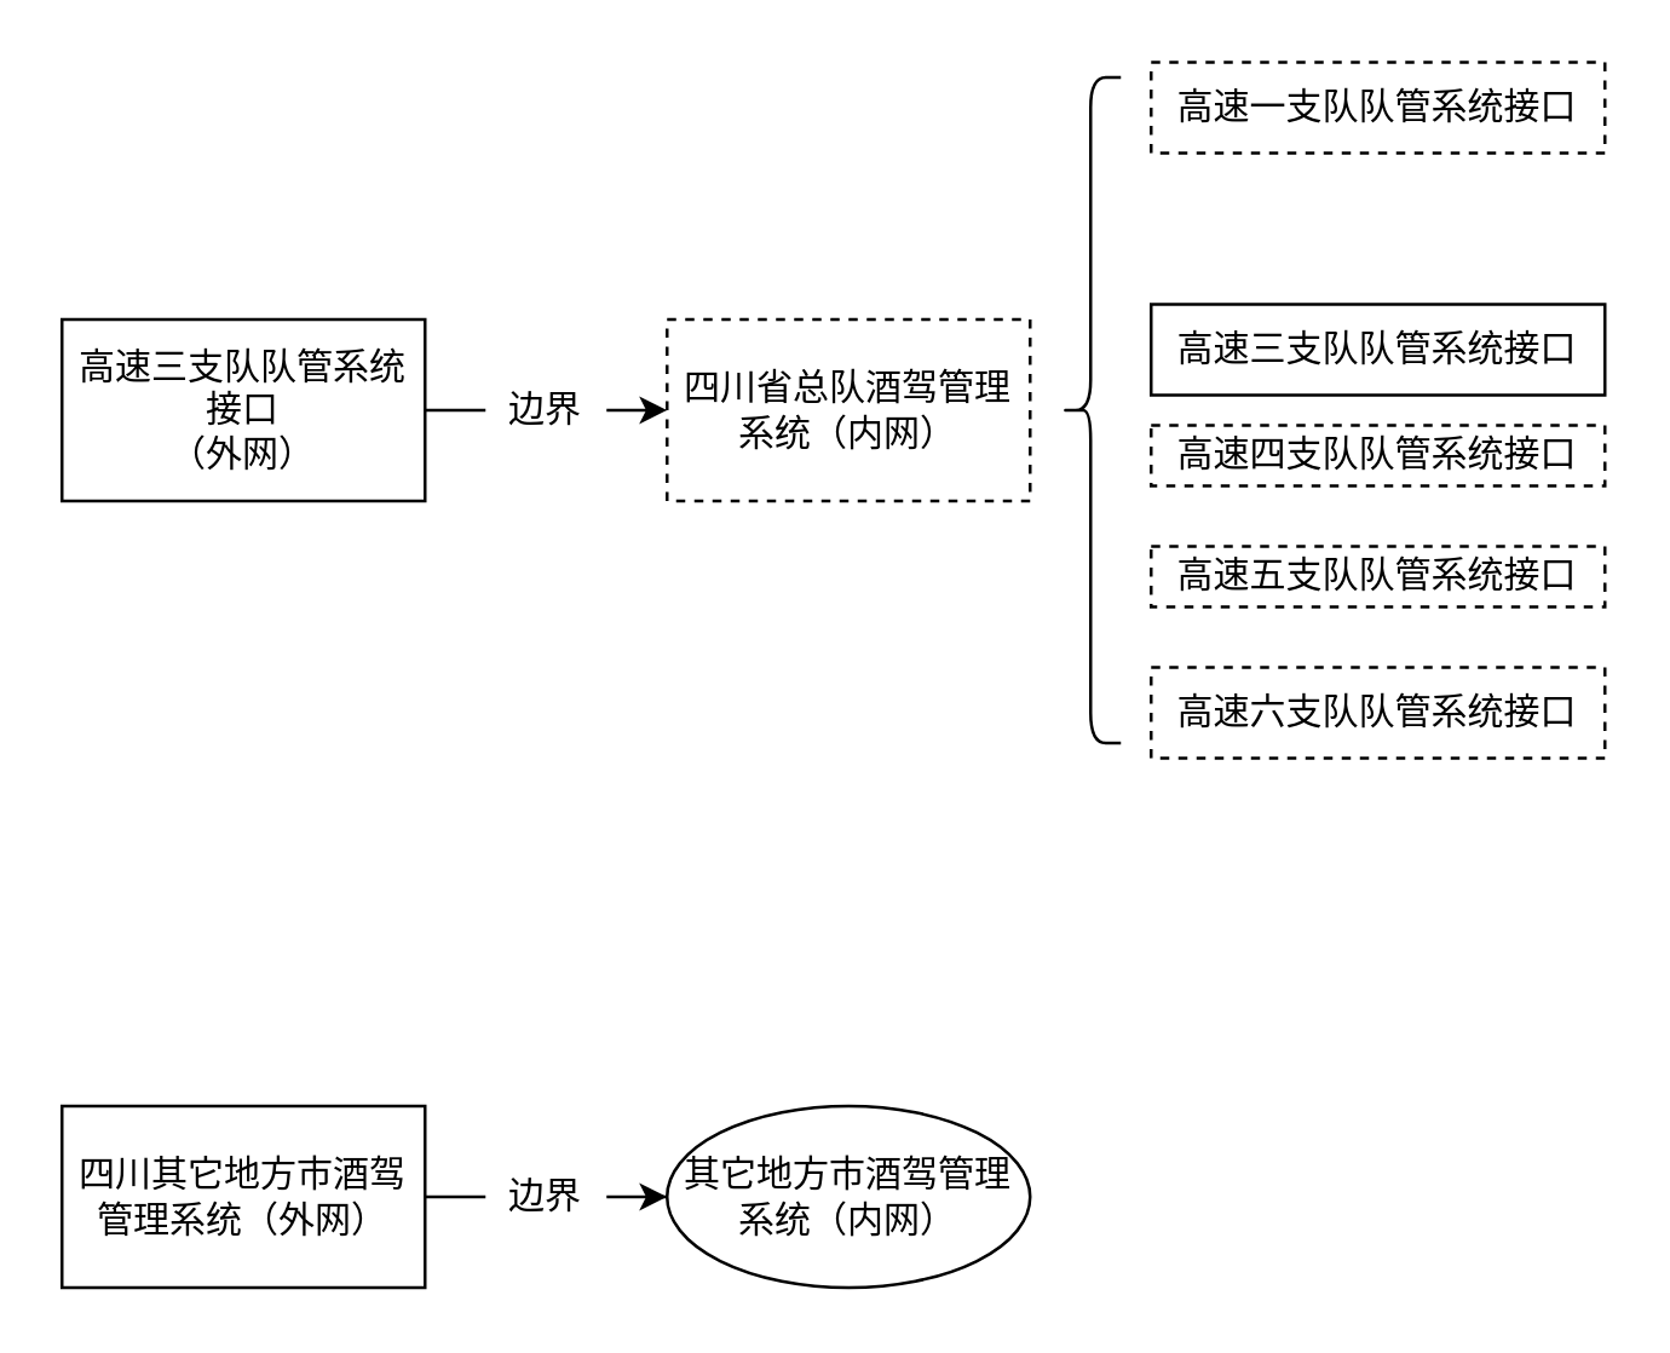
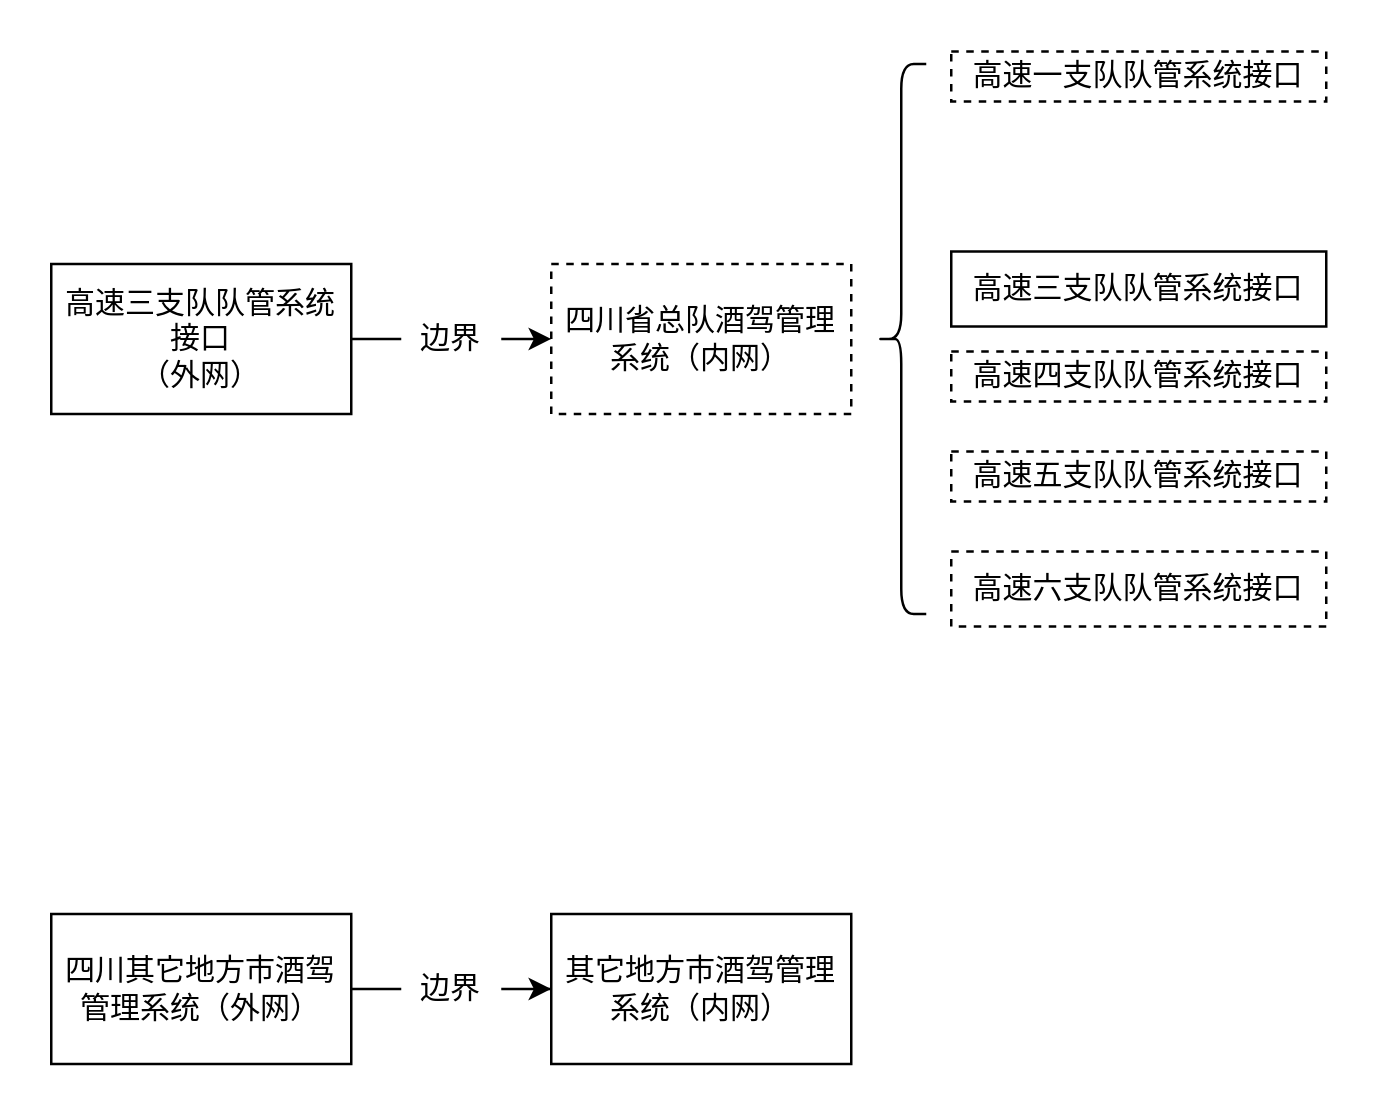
- <mxCell id="7" value="高速一支队队管系统接口" style="rounded=0;whiteSpace=wrap;html=1;dashed=1;" parent="1" vertex="1"><mxGeometry x="380" y="20" width="150" height="30" as="geometry" /></mxCell>
+ <mxCell id="7" value="高速一支队队管系统接口" style="rounded=0;whiteSpace=wrap;html=1;dashed=1;" parent="1" vertex="1"><mxGeometry x="380" y="20" width="150" height="20" as="geometry" /></mxCell>
- <mxCell id="13" value="其它地方市酒驾管理系统（内网）" style="ellipse;whiteSpace=wrap;html=1;" parent="1" vertex="1"><mxGeometry x="220" y="365" width="120" height="60" as="geometry" /></mxCell>
+ <mxCell id="13" value="其它地方市酒驾管理系统（内网）" style="rounded=0;whiteSpace=wrap;html=1;" parent="1" vertex="1"><mxGeometry x="220" y="365" width="120" height="60" as="geometry" /></mxCell>
